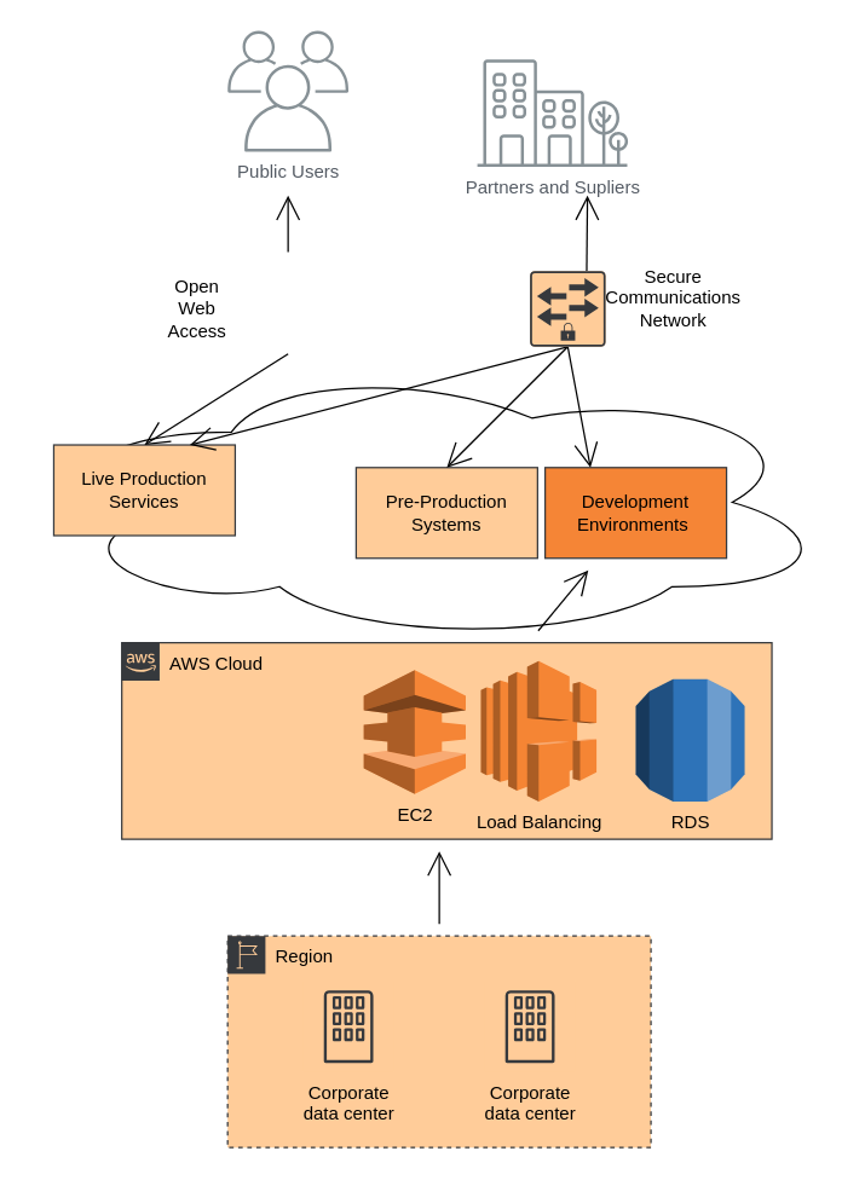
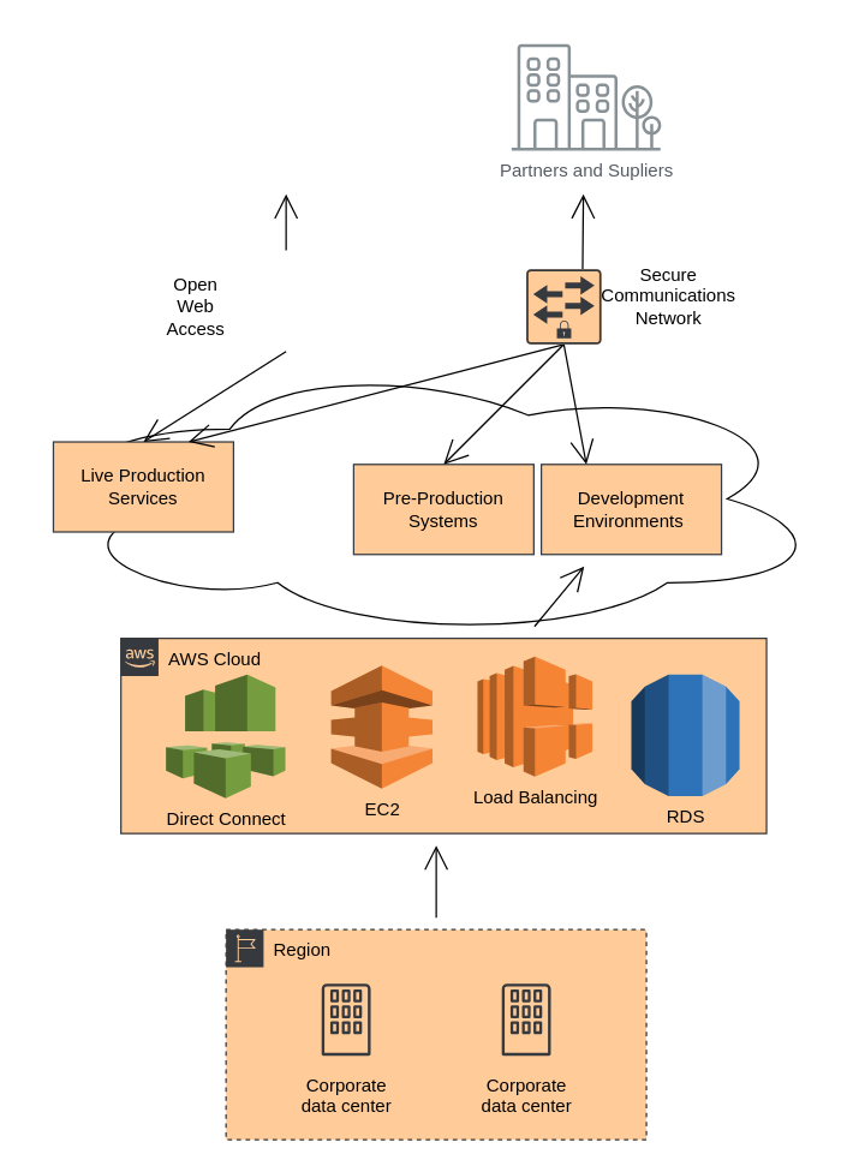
- <mxCell id="14" value="Public Users" style="sketch=0;outlineConnect=0;gradientColor=none;fontColor=#545B64;strokeColor=none;fillColor=#879196;dashed=0;verticalLabelPosition=bottom;verticalAlign=top;align=center;html=1;fontSize=12;fontStyle=0;aspect=fixed;shape=mxgraph.aws4.illustration_users;pointerEvents=1;hachureGap=4;" vertex="1" parent="1"><mxGeometry x="150" y="20" width="80" height="80" as="geometry" /></mxCell>
- <mxCell id="13" value="Partners and Supliers&lt;br&gt;" style="sketch=0;outlineConnect=0;gradientColor=none;fontColor=#545B64;strokeColor=none;fillColor=#879196;dashed=0;verticalLabelPosition=bottom;verticalAlign=top;align=center;html=1;fontSize=12;fontStyle=0;aspect=fixed;shape=mxgraph.aws4.illustration_office_building;pointerEvents=1;hachureGap=4;" vertex="1" parent="1"><mxGeometry x="315" y="39" width="100" height="71" as="geometry" /></mxCell>
+ <mxCell id="13" value="Partners and Supliers&lt;br&gt;" style="sketch=0;outlineConnect=0;gradientColor=none;fontColor=#545B64;strokeColor=none;fillColor=#879196;dashed=0;verticalLabelPosition=bottom;verticalAlign=top;align=center;html=1;fontSize=12;fontStyle=0;aspect=fixed;shape=mxgraph.aws4.illustration_office_building;pointerEvents=1;hachureGap=4;" vertex="1" parent="1"><mxGeometry x="340" y="29" width="100" height="71" as="geometry" /></mxCell>
- <mxCell id="16" value="Development Environments&amp;nbsp;" style="whiteSpace=wrap;html=1;hachureGap=4;fillColor=#f58536;strokeColor=#36393d;" vertex="1" parent="1"><mxGeometry x="360" y="309" width="120" height="60" as="geometry" /></mxCell>
+ <mxCell id="16" value="Development Environments&amp;nbsp;" style="whiteSpace=wrap;html=1;hachureGap=4;fillColor=#ffcc99;strokeColor=#36393d;" vertex="1" parent="1"><mxGeometry x="360" y="309" width="120" height="60" as="geometry" /></mxCell>
- <mxCell id="10" value="Load Balancing" style="outlineConnect=0;dashed=0;verticalLabelPosition=bottom;verticalAlign=top;align=center;html=1;shape=mxgraph.aws3.elastic_load_balancing;fillColor=#F58534;gradientColor=none;hachureGap=4;" vertex="1" parent="8"><mxGeometry x="237.5" y="12" width="76.5" height="93" as="geometry" /></mxCell>
+ <mxCell id="10" value="Load Balancing" style="outlineConnect=0;dashed=0;verticalLabelPosition=bottom;verticalAlign=top;align=center;html=1;shape=mxgraph.aws3.elastic_load_balancing;fillColor=#F58534;gradientColor=none;hachureGap=4;" vertex="1" parent="8"><mxGeometry x="237.5" y="12" width="76.5" height="80" as="geometry" /></mxCell>
- <mxCell id="11" value="EC2" style="outlineConnect=0;dashed=0;verticalLabelPosition=bottom;verticalAlign=top;align=center;html=1;shape=mxgraph.aws3.direct_connect;fillColor=#F58536;gradientColor=none;hachureGap=4;" vertex="1" parent="8"><mxGeometry x="160" y="18" width="67.5" height="82" as="geometry" /></mxCell>
+ <mxCell id="11" value="EC2" style="outlineConnect=0;dashed=0;verticalLabelPosition=bottom;verticalAlign=top;align=center;html=1;shape=mxgraph.aws3.direct_connect;fillColor=#F58536;gradientColor=none;hachureGap=4;" vertex="1" parent="8"><mxGeometry x="140" y="18" width="67.5" height="82" as="geometry" /></mxCell>
+ <mxCell id="12" value="Direct Connect" style="outlineConnect=0;dashed=0;verticalLabelPosition=bottom;verticalAlign=top;align=center;html=1;shape=mxgraph.aws3.ec2_systems_manager;fillColor=#759C3E;gradientColor=none;hachureGap=4;" vertex="1" parent="8"><mxGeometry x="30" y="24" width="79.5" height="82.5" as="geometry" /></mxCell>
